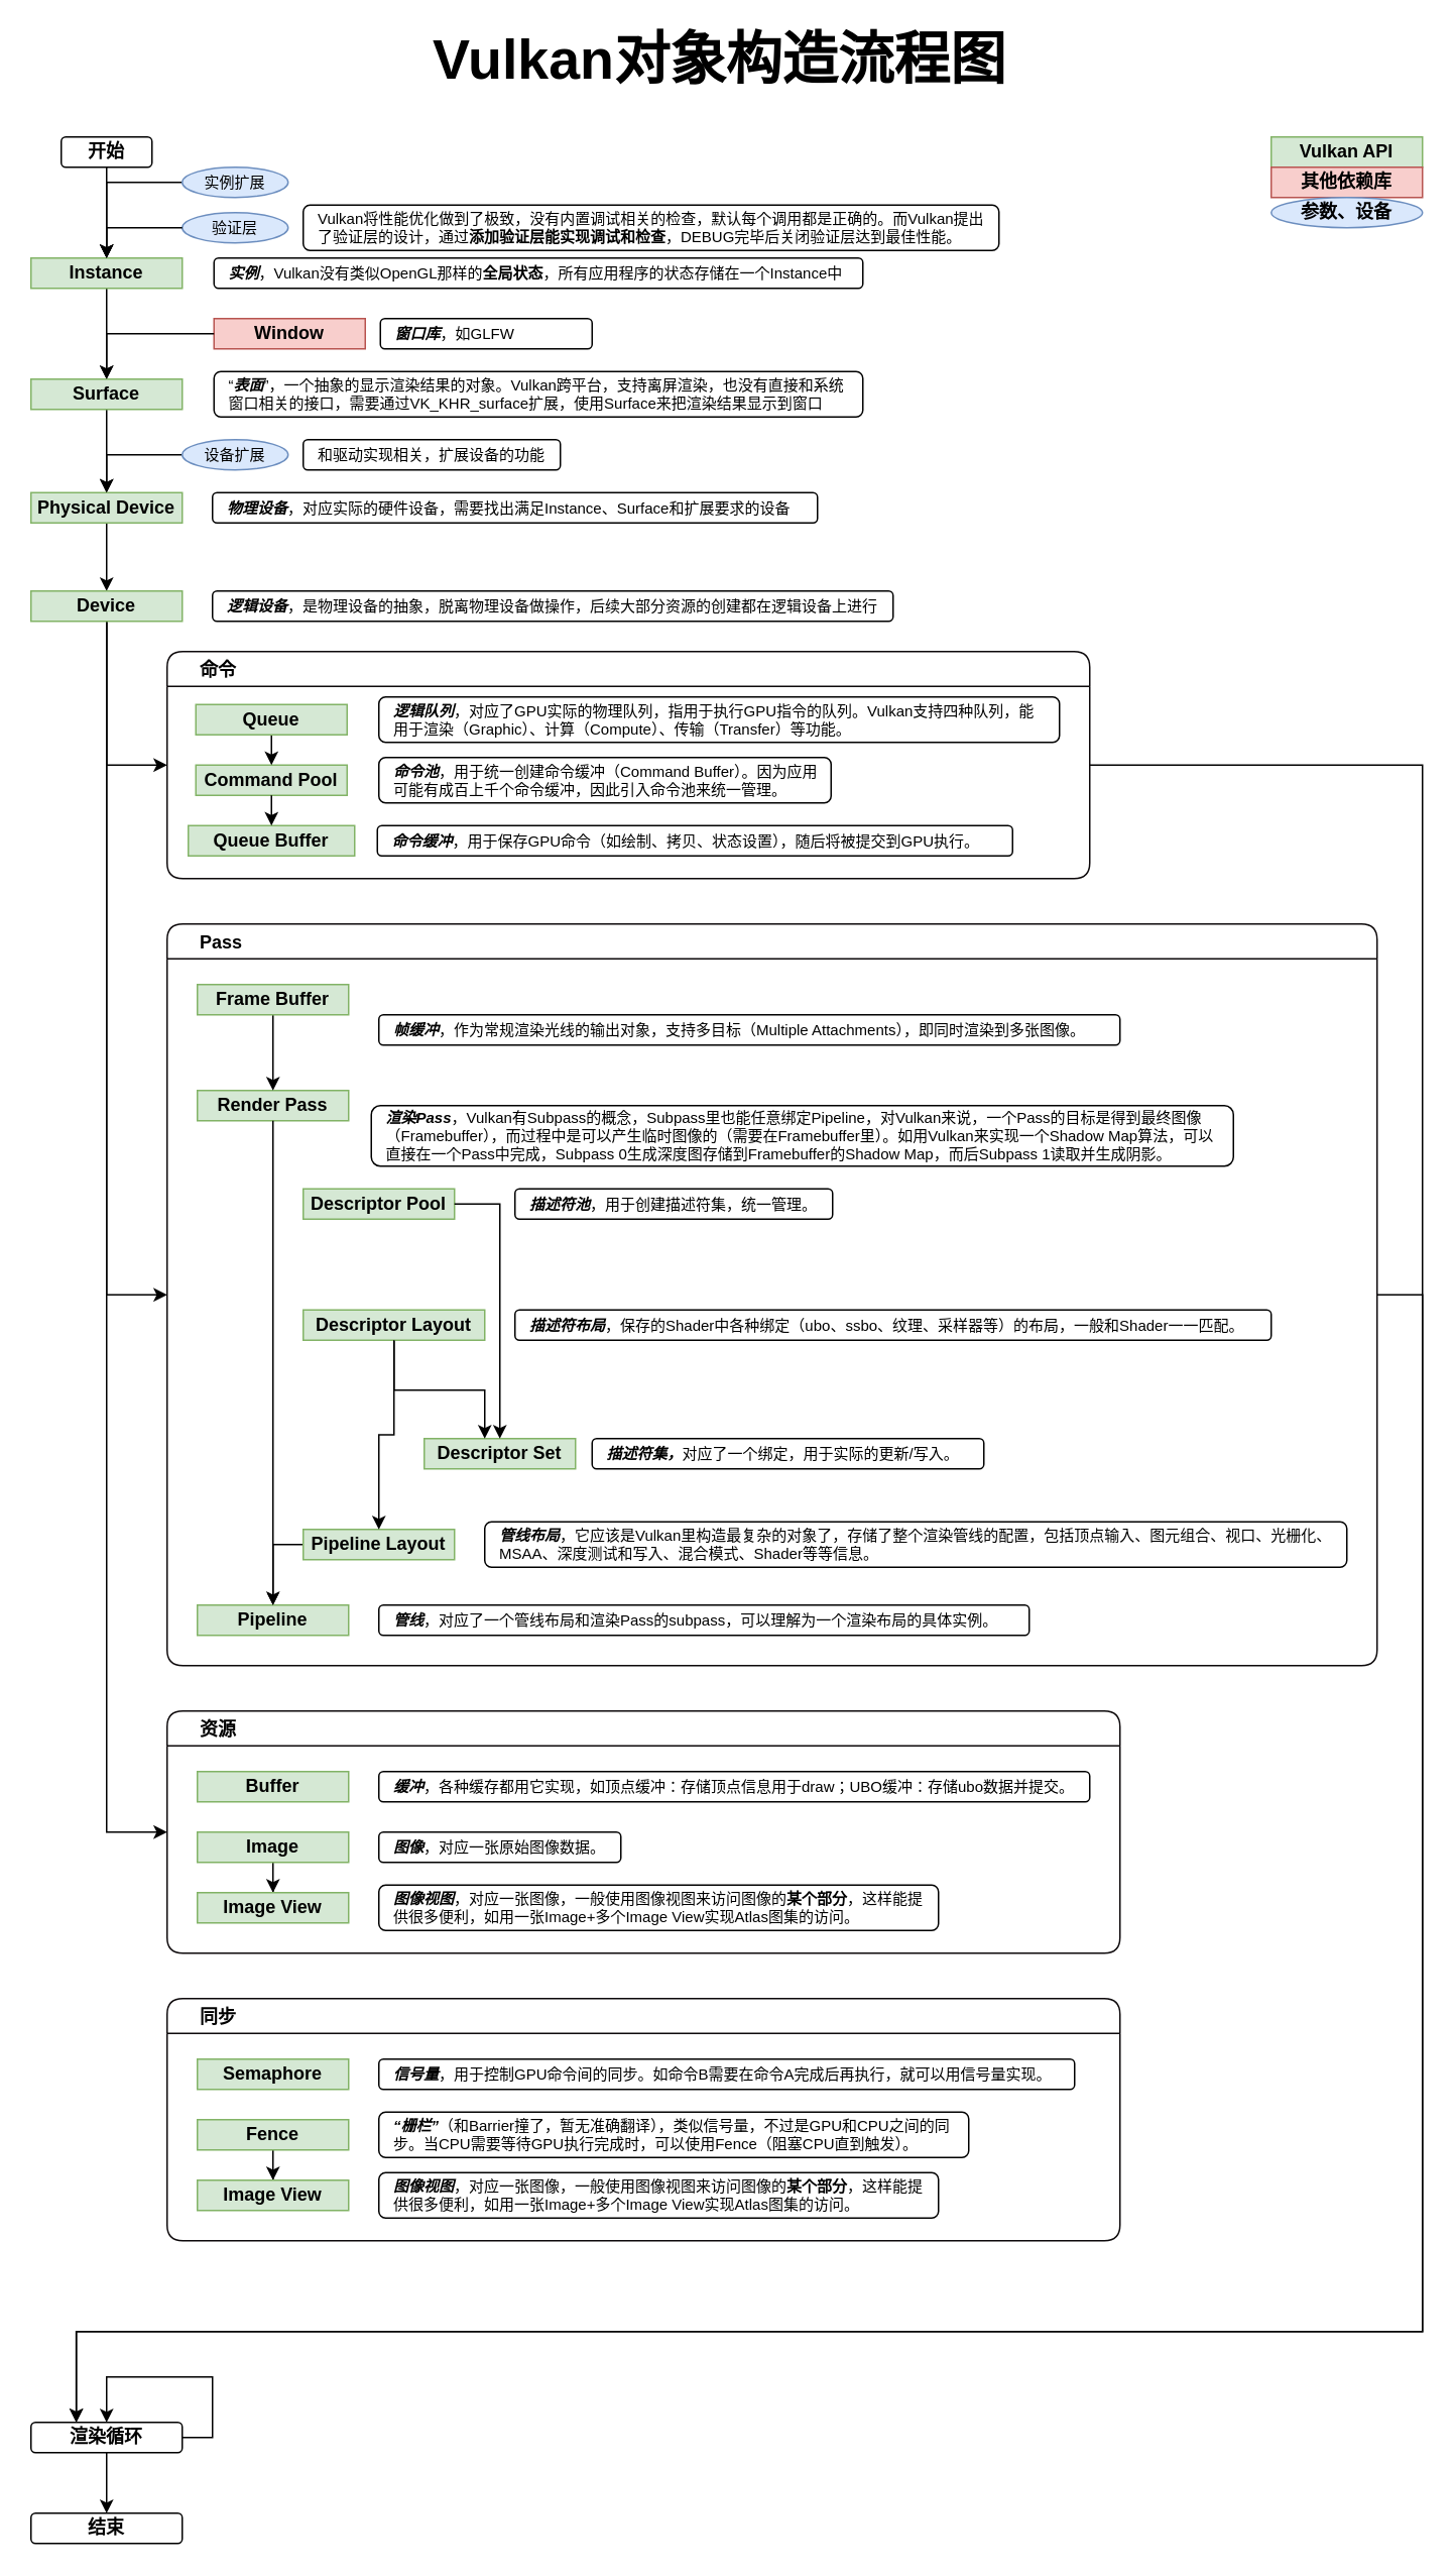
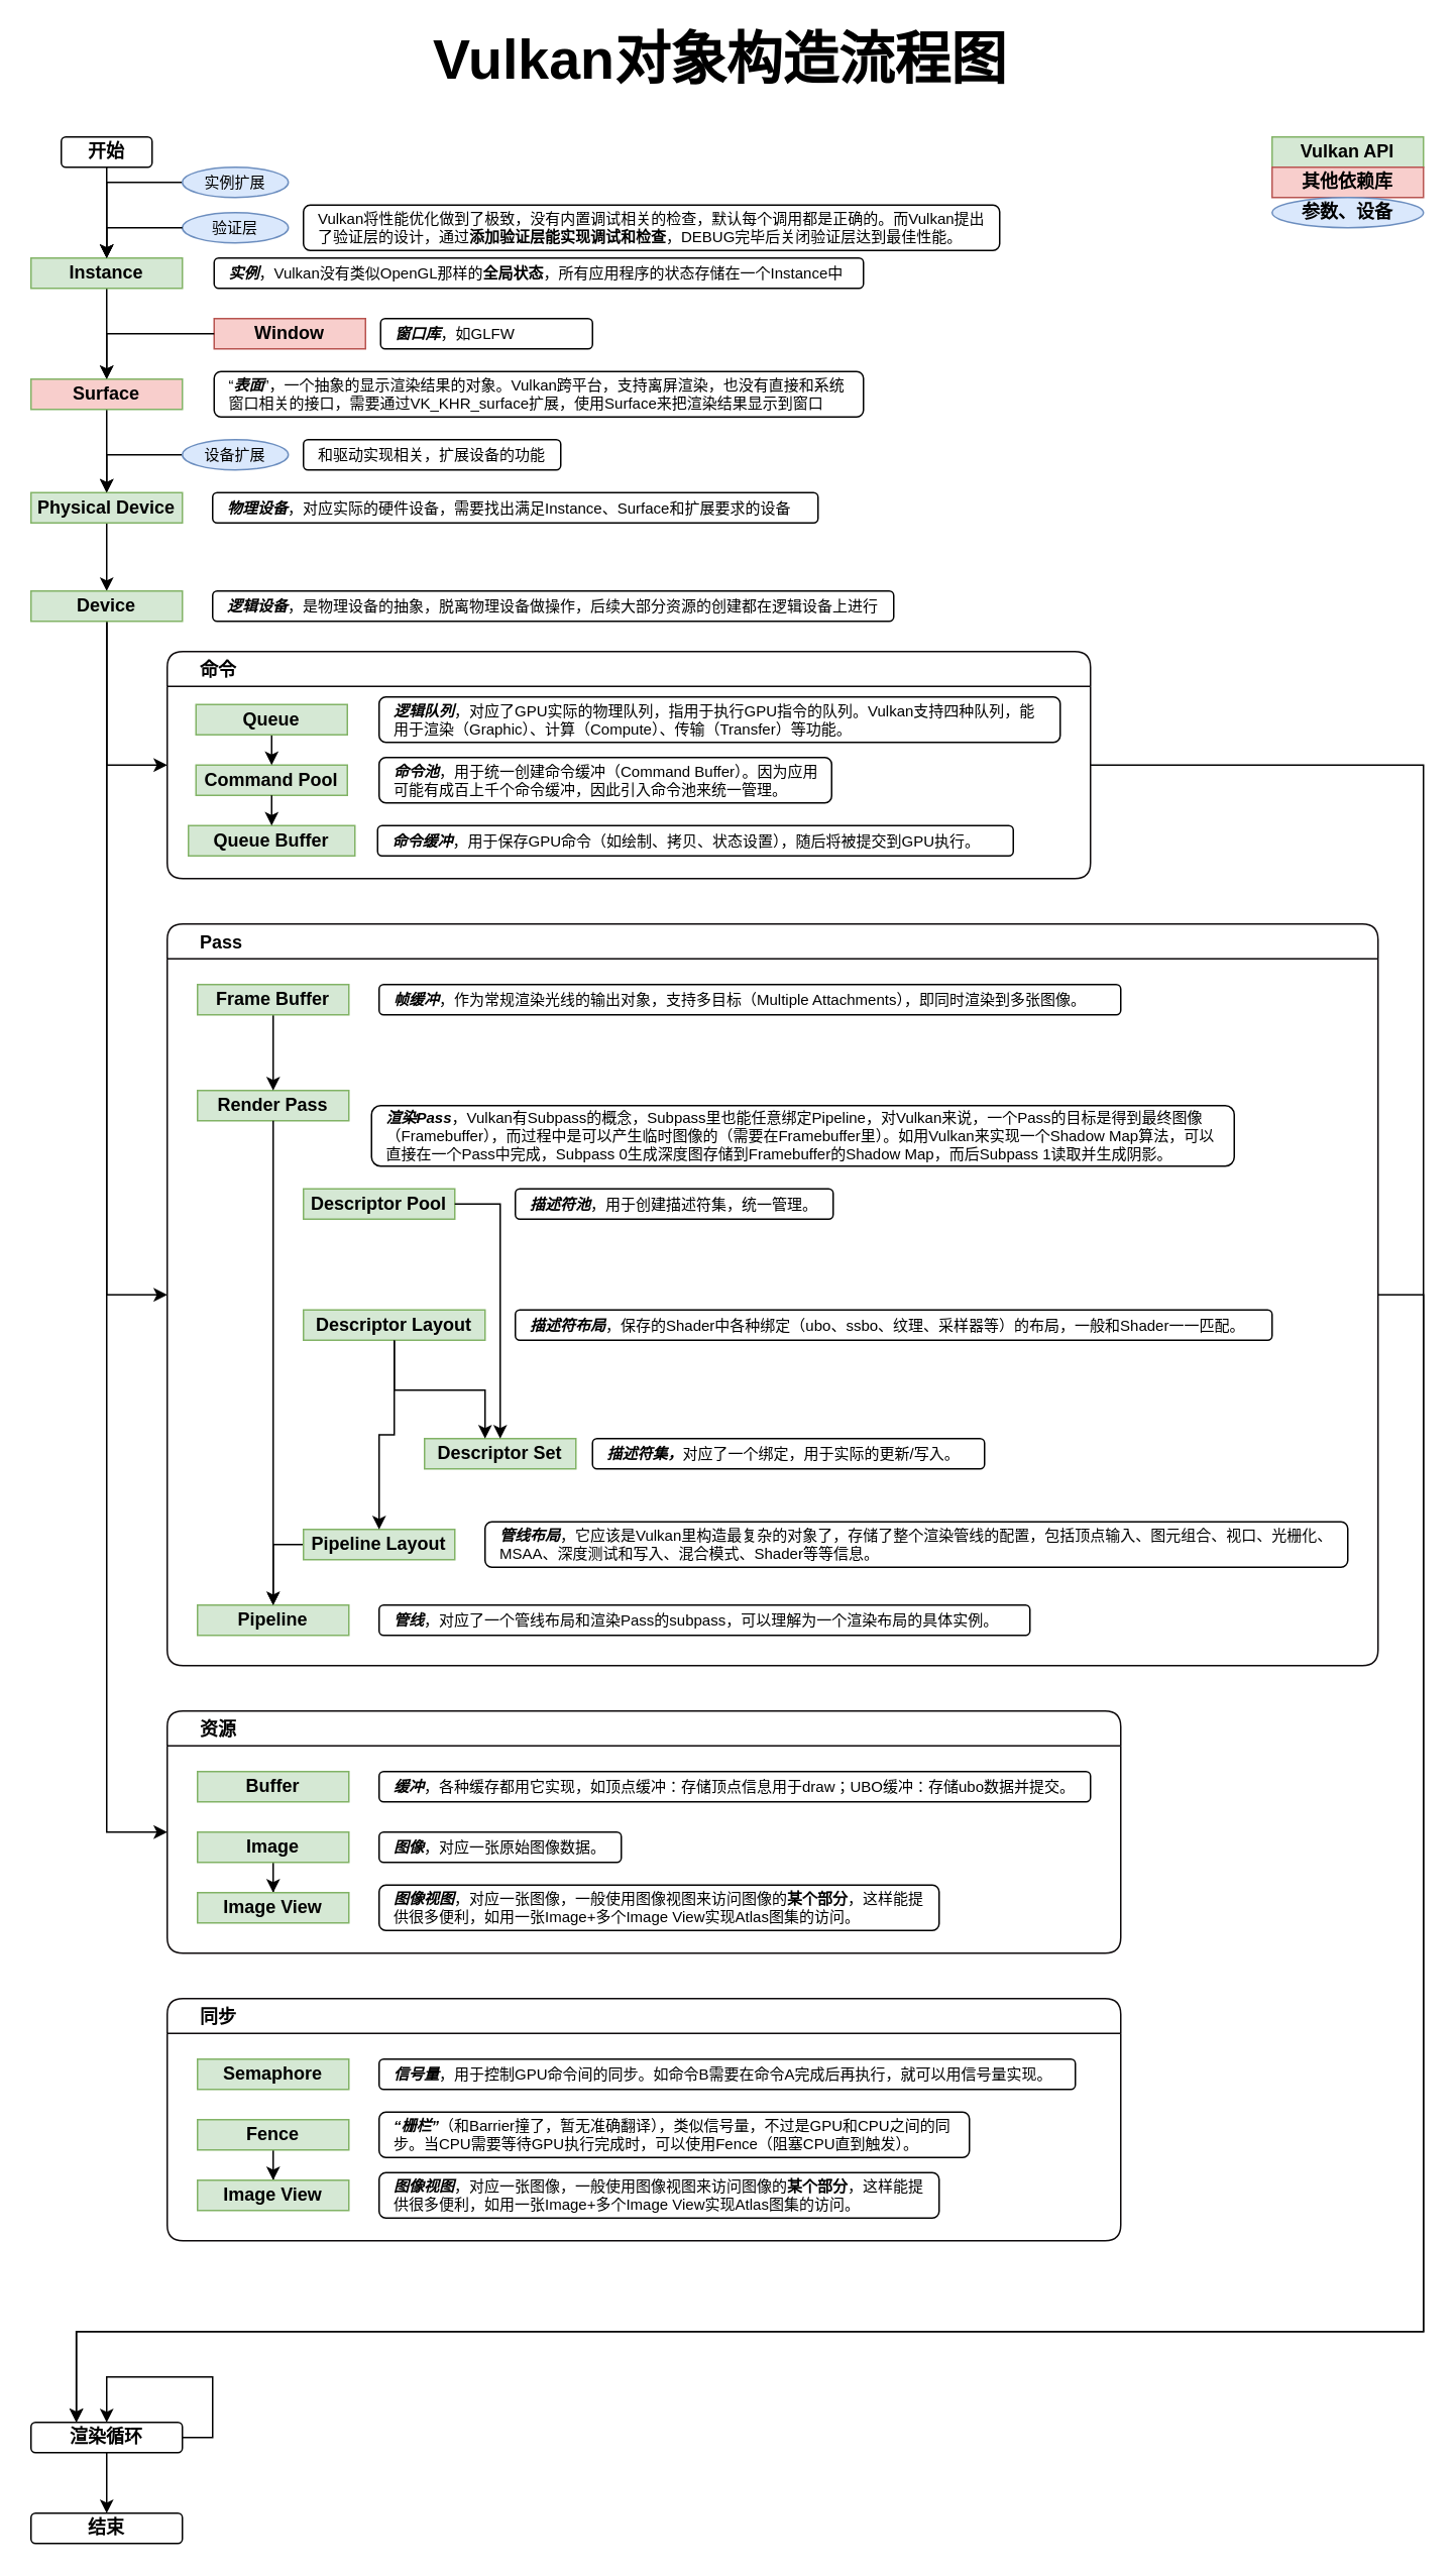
- <mxCell id="15" value="Surface" style="rounded=0;whiteSpace=wrap;html=1;fillColor=#d5e8d4;strokeColor=#82b366;fontStyle=1" parent="1" vertex="1"><mxGeometry x="20" y="250" width="100" height="20" as="geometry" /></mxCell>
+ <mxCell id="15" value="Surface" style="rounded=0;whiteSpace=wrap;html=1;fillColor=#f8cecc;strokeColor=#82b366;fontStyle=1;" parent="1" vertex="1"><mxGeometry x="20" y="250" width="100" height="20" as="geometry" /></mxCell>
- <mxCell id="51" value="&lt;b&gt;&lt;i&gt;帧缓冲&lt;/i&gt;&lt;/b&gt;，作为常规渲染光线的输出对象，支持多目标（Multiple Attachments），即同时渲染到多张图像。&amp;nbsp;" style="rounded=1;whiteSpace=wrap;html=1;fontSize=10;align=left;spacingLeft=0;spacing=10;" parent="47" vertex="1"><mxGeometry x="140" y="60" width="490" height="20" as="geometry" /></mxCell>
+ <mxCell id="51" value="&lt;b&gt;&lt;i&gt;帧缓冲&lt;/i&gt;&lt;/b&gt;，作为常规渲染光线的输出对象，支持多目标（Multiple Attachments），即同时渲染到多张图像。&amp;nbsp;" style="rounded=1;whiteSpace=wrap;html=1;fontSize=10;align=left;spacingLeft=0;spacing=10;" parent="47" vertex="1"><mxGeometry x="140" y="40" width="490" height="20" as="geometry" /></mxCell>
